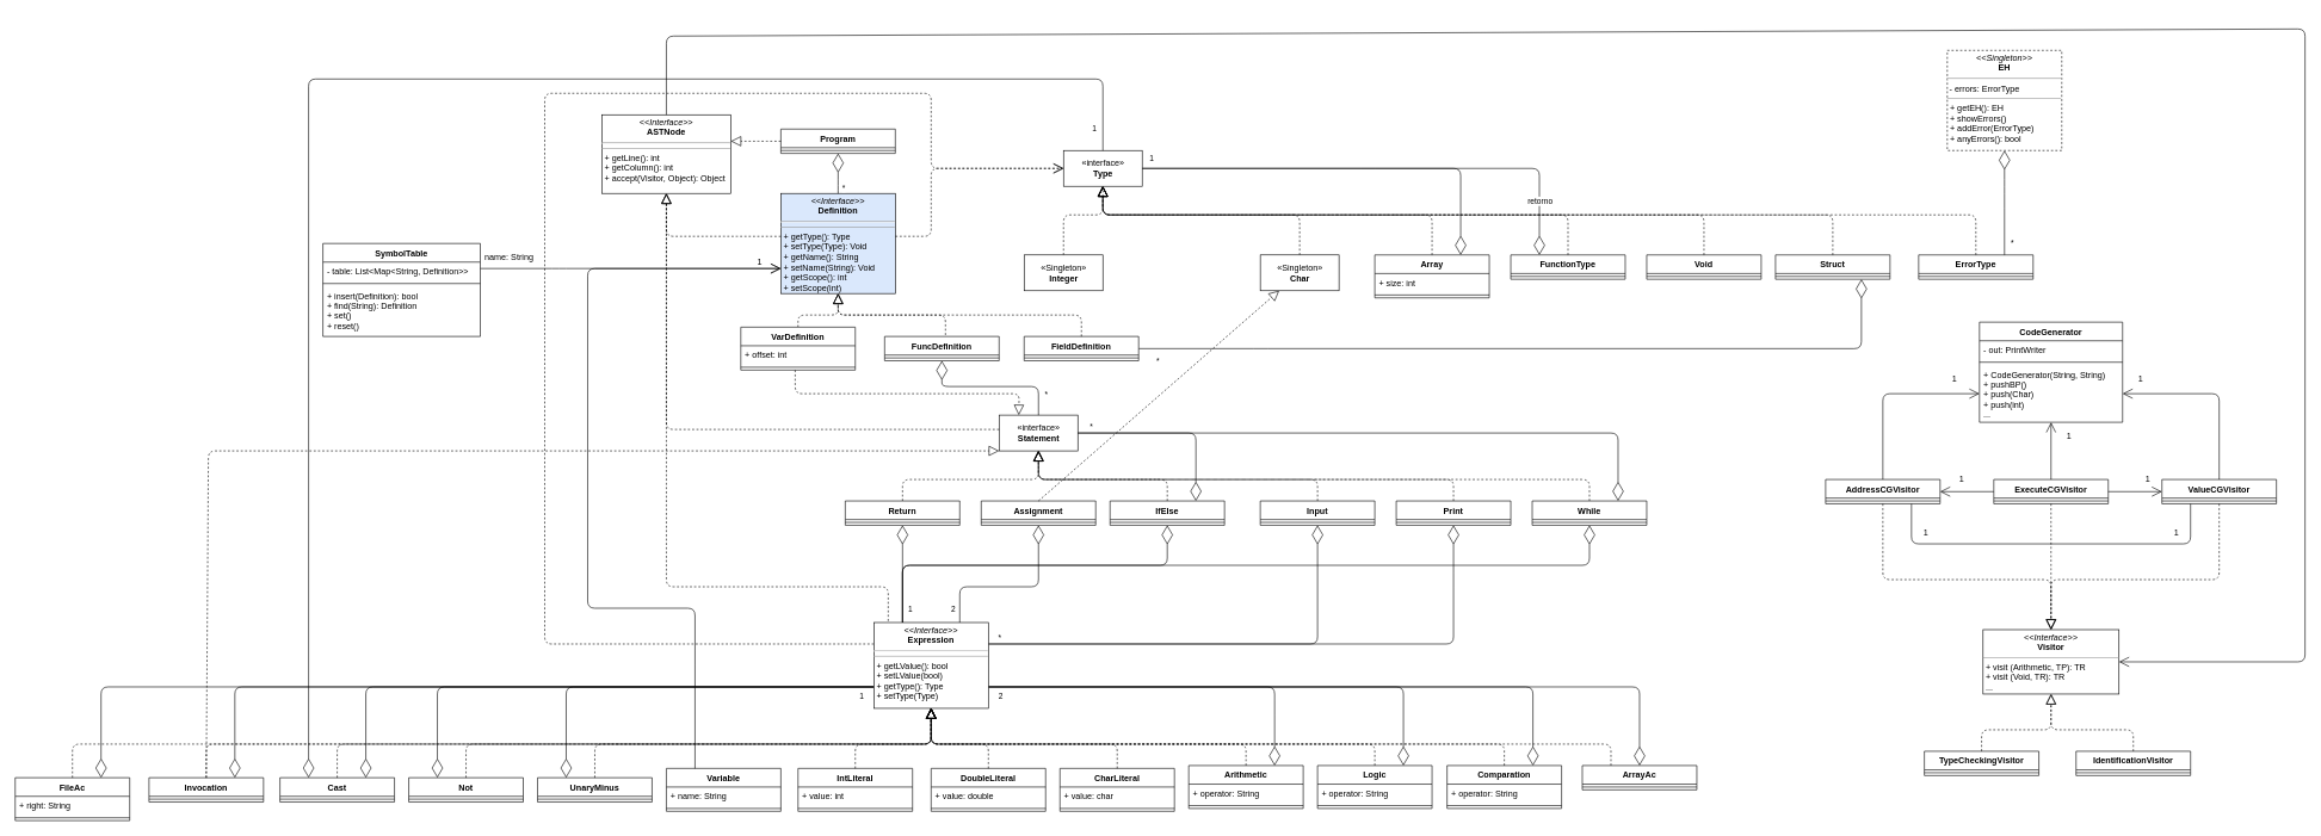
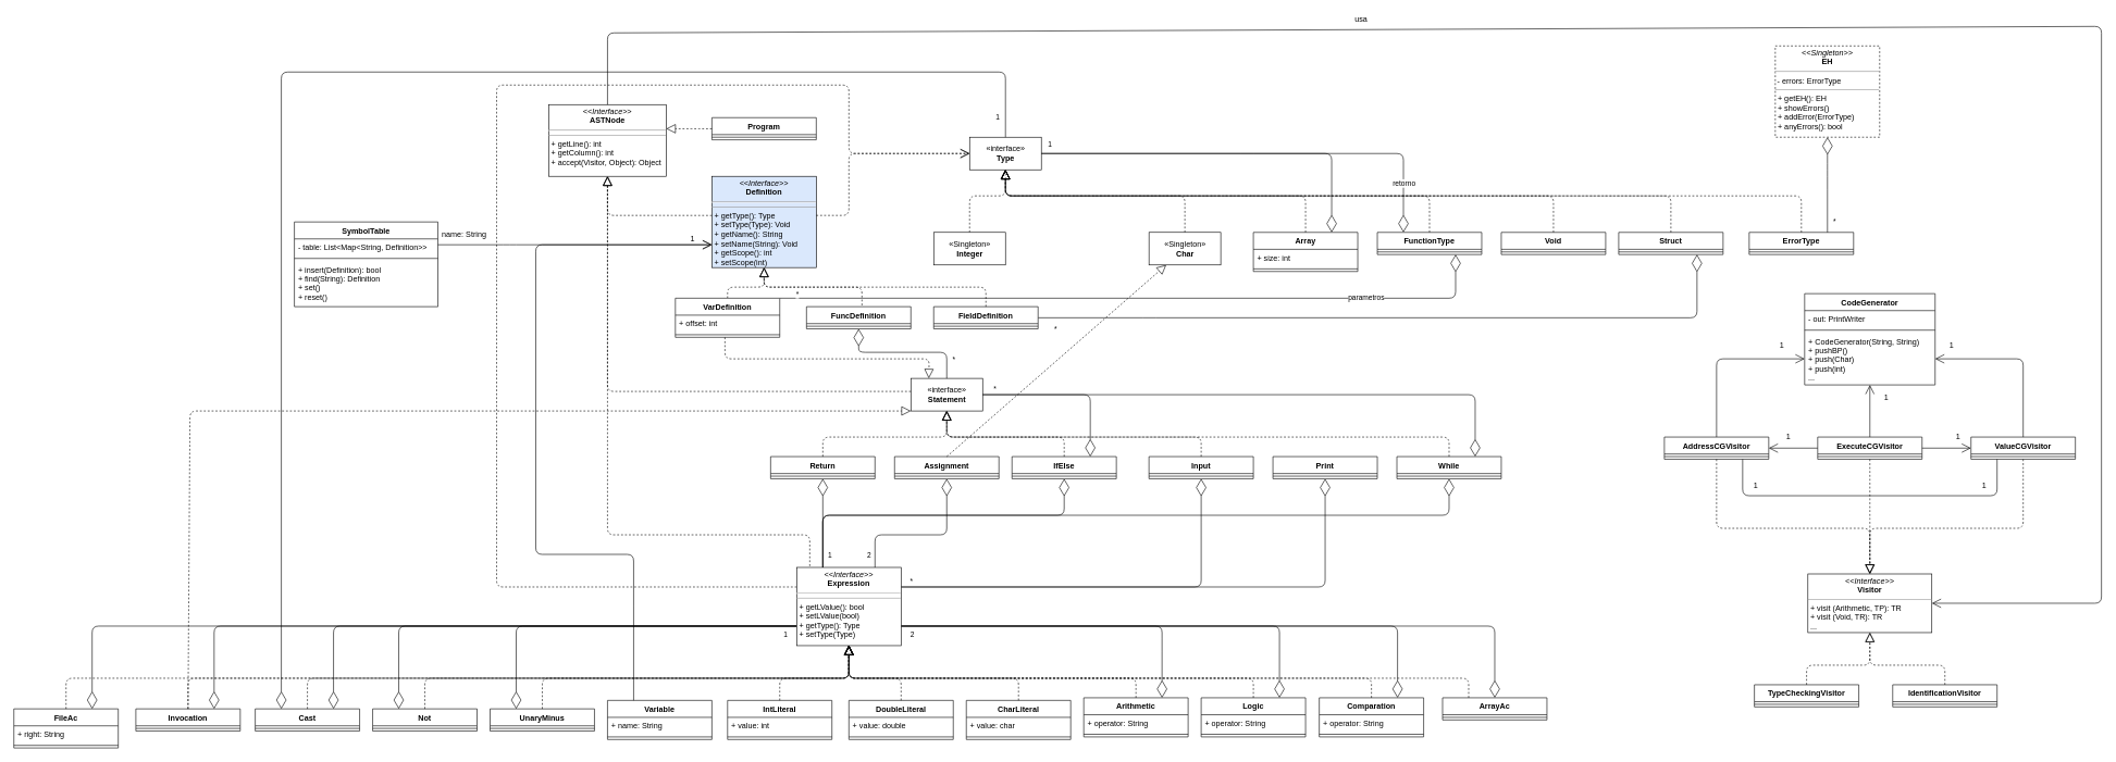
+ <mxCell id="194" value="usa" style="text;html=1;align=center;verticalAlign=middle;resizable=0;points=[];autosize=1;strokeColor=none;" vertex="1" parent="1"><mxGeometry x="2070" y="20" width="30" height="20" as="geometry" /></mxCell>
- <mxCell id="57" value="" style="endArrow=diamondThin;endFill=0;endSize=24;html=1;entryX=0.5;entryY=1;entryDx=0;entryDy=0;exitX=0.5;exitY=0;exitDx=0;exitDy=0;" parent="1" source="56" target="54" edge="1"><mxGeometry width="160" relative="1" as="geometry"><mxPoint x="1210" y="260" as="sourcePoint" /><mxPoint x="1169.5" y="230" as="targetPoint" /><Array as="points"><mxPoint x="1170" y="260" /></Array></mxGeometry></mxCell>
- <mxCell id="58" value="*" style="edgeLabel;html=1;align=center;verticalAlign=middle;resizable=0;points=[];" parent="57" vertex="1" connectable="0"><mxGeometry x="-0.794" y="-3" relative="1" as="geometry"><mxPoint x="4.39" y="-3.0" as="offset" /></mxGeometry></mxCell>
+ <mxCell id="100" value="" style="endArrow=diamondThin;endFill=0;endSize=24;html=1;entryX=0.75;entryY=1;entryDx=0;entryDy=0;exitX=1;exitY=0;exitDx=0;exitDy=0;" parent="1" source="135" target="97" edge="1"><mxGeometry width="160" relative="1" as="geometry"><mxPoint x="1400" y="499" as="sourcePoint" /><mxPoint x="2230" y="356" as="targetPoint" /><Array as="points"><mxPoint x="2230" y="457" /></Array></mxGeometry></mxCell>
+ <mxCell id="101" value="*" style="edgeLabel;html=1;align=center;verticalAlign=middle;resizable=0;points=[];fontColor=none;" parent="100" vertex="1" connectable="0"><mxGeometry x="-0.717" relative="1" as="geometry"><mxPoint x="-130" y="-7" as="offset" /></mxGeometry></mxCell>
+ <mxCell id="102" value="parametros" style="edgeLabel;html=1;align=center;verticalAlign=middle;resizable=0;points=[];fontColor=none;" parent="100" vertex="1" connectable="0"><mxGeometry x="0.775" y="-1" relative="1" as="geometry"><mxPoint x="-81" y="-1.14" as="offset" /></mxGeometry></mxCell>
- <mxCell id="86" value="" style="endArrow=block;dashed=1;endFill=0;endSize=12;html=1;entryX=0.5;entryY=1;entryDx=0;entryDy=0;exitX=0.5;exitY=0;exitDx=0;exitDy=0;" parent="1" source="81" target="29" edge="1"><mxGeometry width="160" relative="1" as="geometry"><mxPoint x="2550" y="710" as="sourcePoint" /><mxPoint x="1460" y="640" as="targetPoint" /><Array as="points"><mxPoint x="2030" y="670" /><mxPoint x="1450" y="670" /></Array></mxGeometry></mxCell>
